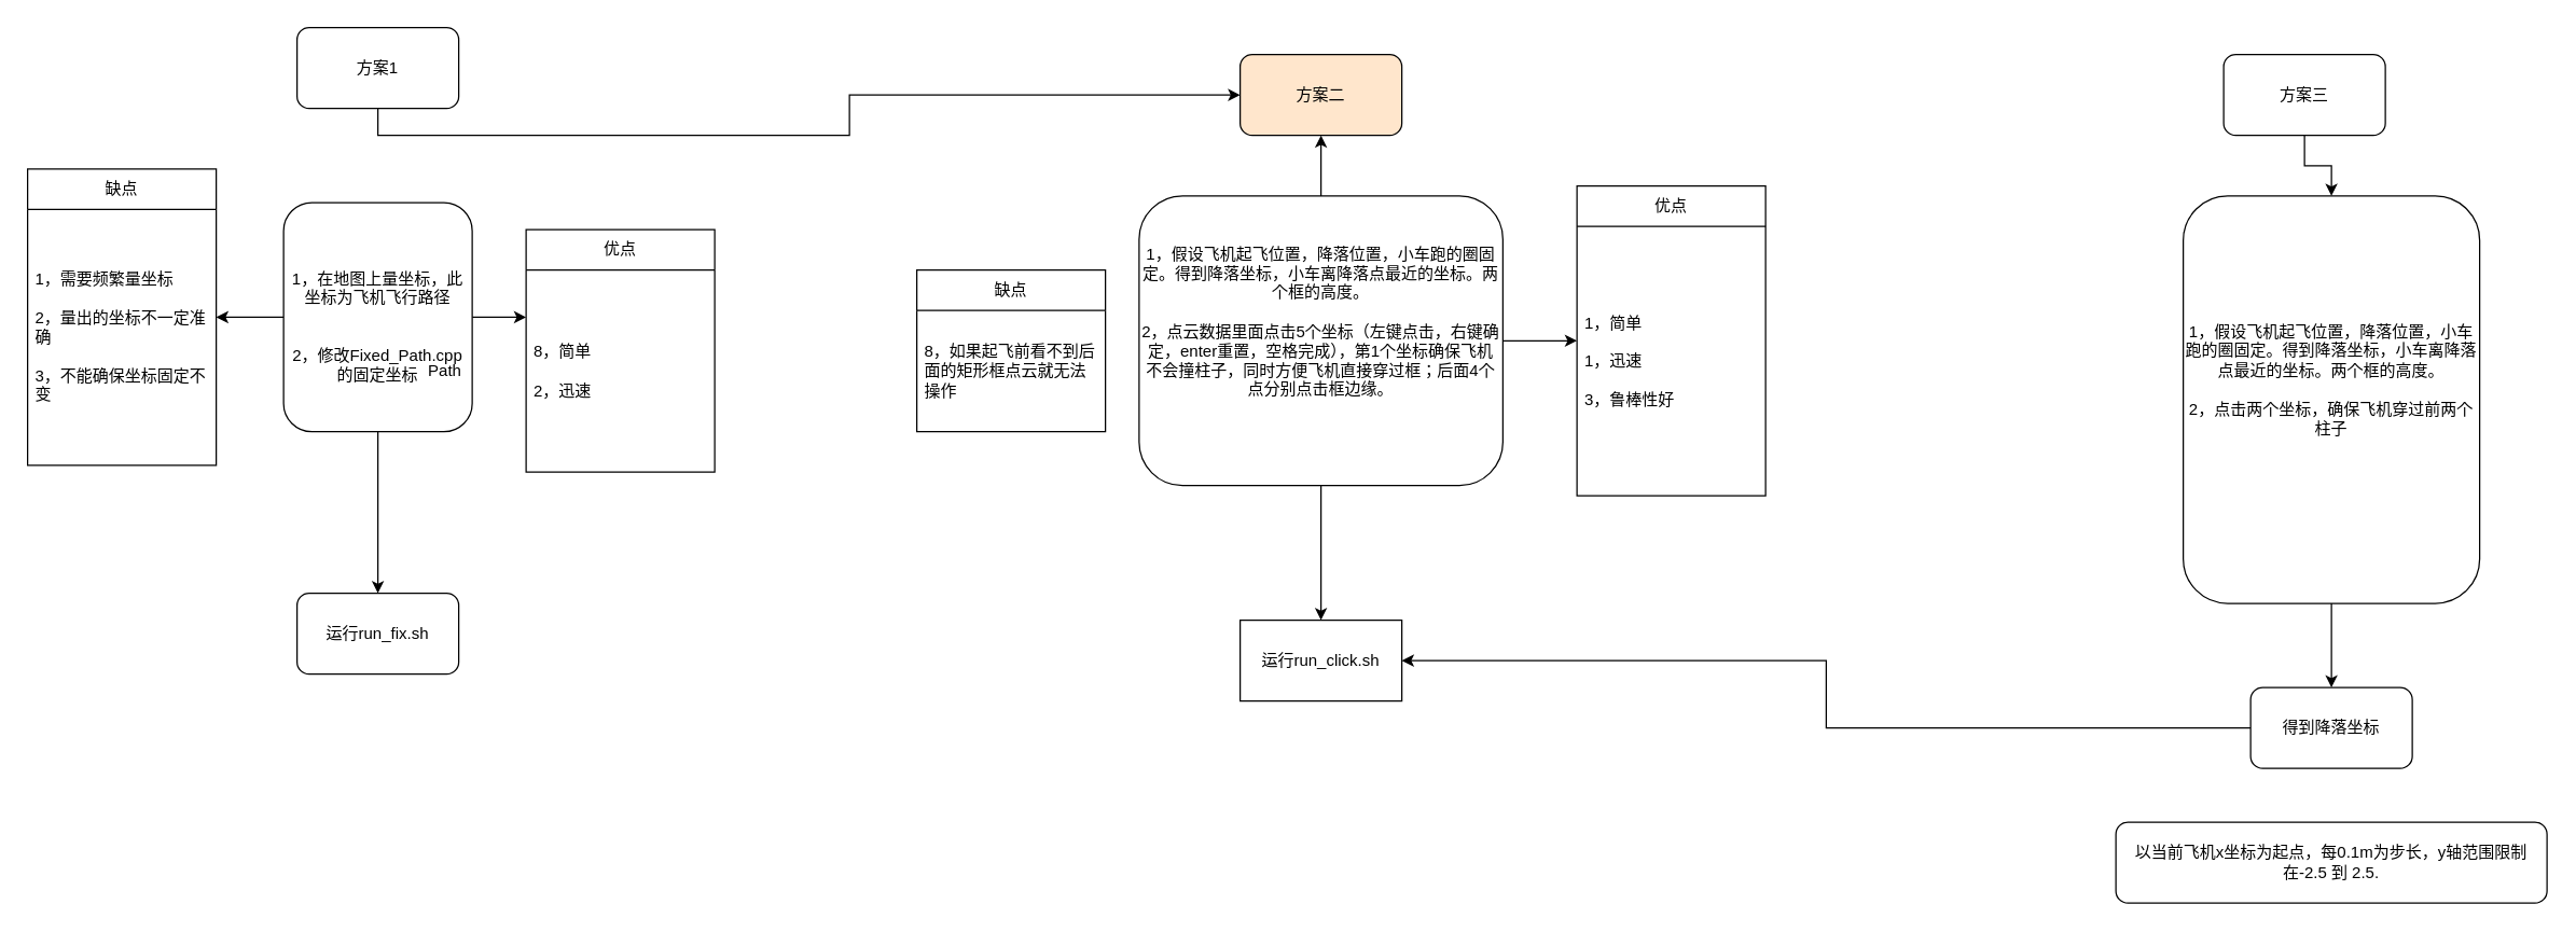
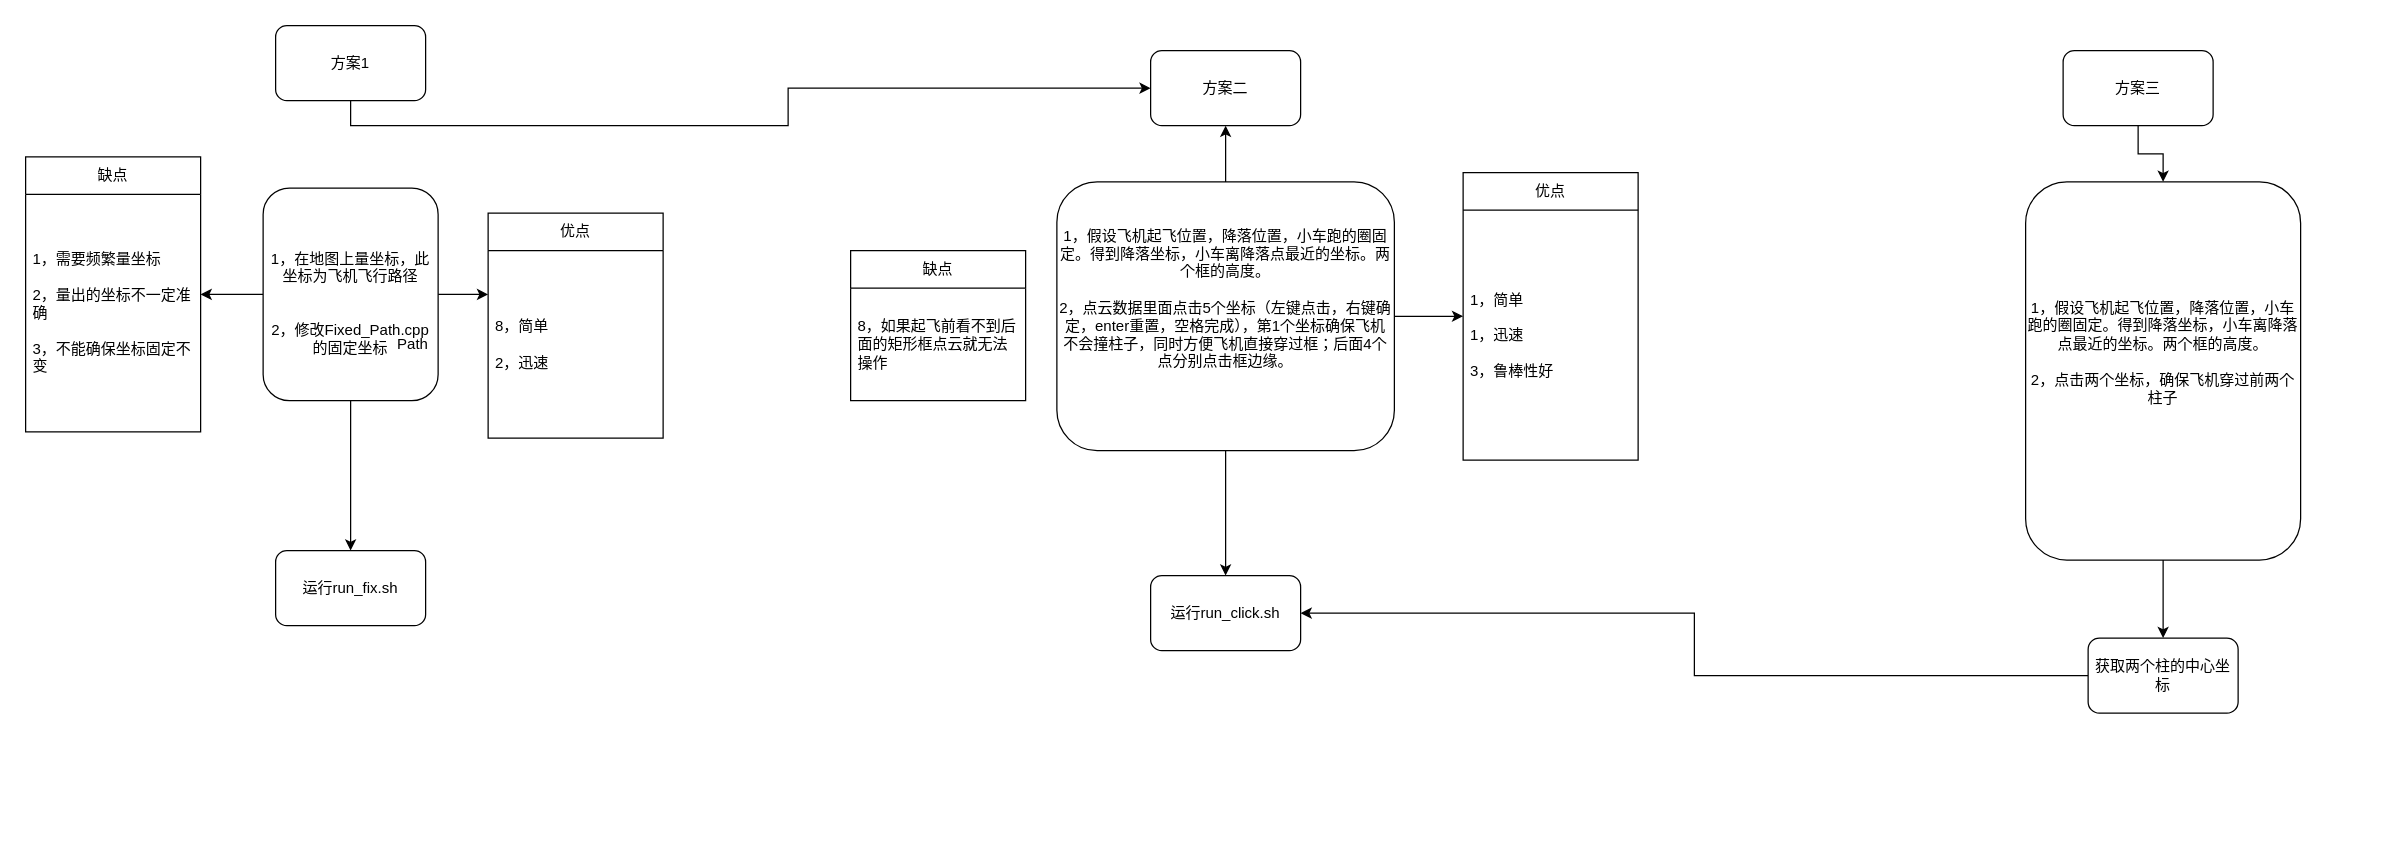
- <mxCell id="12" value="方案二" style="rounded=1;whiteSpace=wrap;html=1;fillColor=#ffe6cc;" parent="1" vertex="1"><mxGeometry x="920" y="40" width="120" height="60" as="geometry" /></mxCell>
+ <mxCell id="12" value="方案二" style="rounded=1;whiteSpace=wrap;html=1;" parent="1" vertex="1"><mxGeometry x="920" y="40" width="120" height="60" as="geometry" /></mxCell>
- <mxCell id="23" value="运行run_click.sh" style="whiteSpace=wrap;html=1;rounded=0;" parent="1" vertex="1"><mxGeometry x="920" y="460" width="120" height="60" as="geometry" /></mxCell>
+ <mxCell id="23" value="运行run_click.sh" style="rounded=1;whiteSpace=wrap;html=1;" parent="1" vertex="1"><mxGeometry x="920" y="460" width="120" height="60" as="geometry" /></mxCell>
- <mxCell id="29" value="得到降落坐标" style="rounded=1;whiteSpace=wrap;html=1;" parent="1" vertex="1"><mxGeometry x="1670" y="510" width="120" height="60" as="geometry" /></mxCell>
+ <mxCell id="29" value="获取两个柱的中心坐标" style="rounded=1;whiteSpace=wrap;html=1;" parent="1" vertex="1"><mxGeometry x="1670" y="510" width="120" height="60" as="geometry" /></mxCell>
- <mxCell id="30" value="以当前飞机x坐标为起点，每0.1m为步长，y轴范围限制在-2.5 到 2.5." style="rounded=1;whiteSpace=wrap;html=1;" parent="1" vertex="1"><mxGeometry x="1570" y="610" width="320" height="60" as="geometry" /></mxCell>
